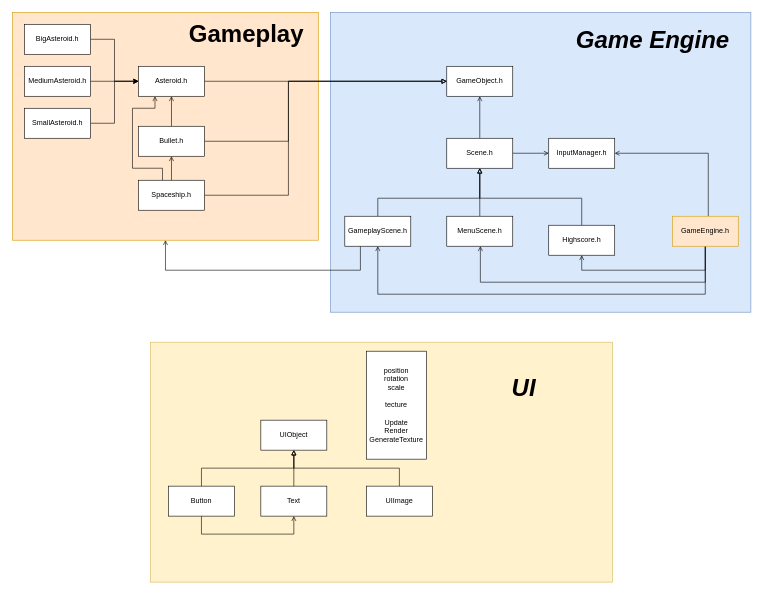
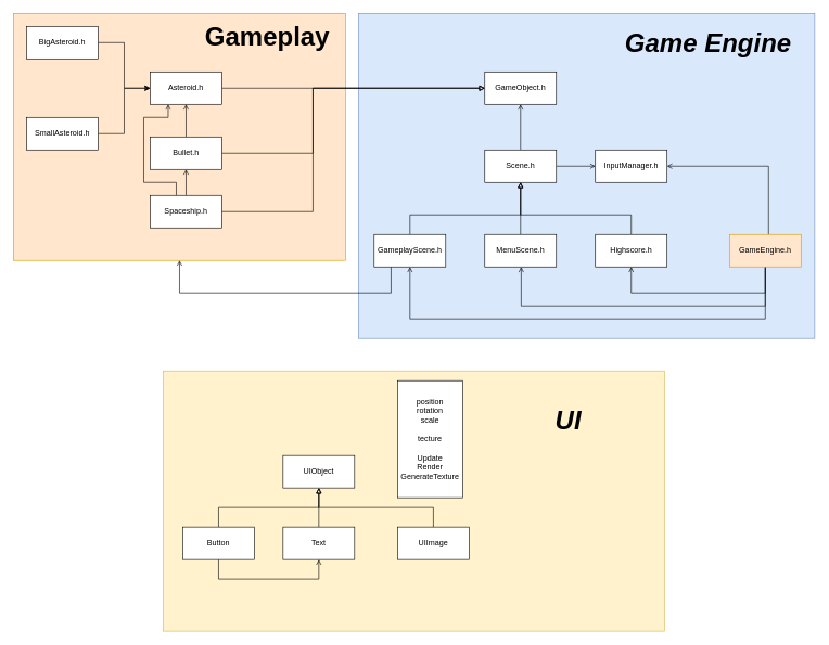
- <mxCell id="35" value="MediumAsteroid.h" style="html=1;whiteSpace=wrap;" parent="1" vertex="1"><mxGeometry x="40" y="110" width="110" height="50" as="geometry" /></mxCell>
- <mxCell id="34" style="edgeStyle=orthogonalEdgeStyle;rounded=0;orthogonalLoop=1;jettySize=auto;html=1;entryX=0;entryY=0.5;entryDx=0;entryDy=0;" parent="1" source="35" target="28" edge="1"><mxGeometry relative="1" as="geometry" /></mxCell>
- <mxCell id="15" value="Highscore.h" style="html=1;whiteSpace=wrap;" parent="1" vertex="1"><mxGeometry x="914" y="375" width="110" height="50" as="geometry" /></mxCell>
+ <mxCell id="15" value="Highscore.h" style="html=1;whiteSpace=wrap;" parent="1" vertex="1"><mxGeometry x="914" y="360" width="110" height="50" as="geometry" /></mxCell>
